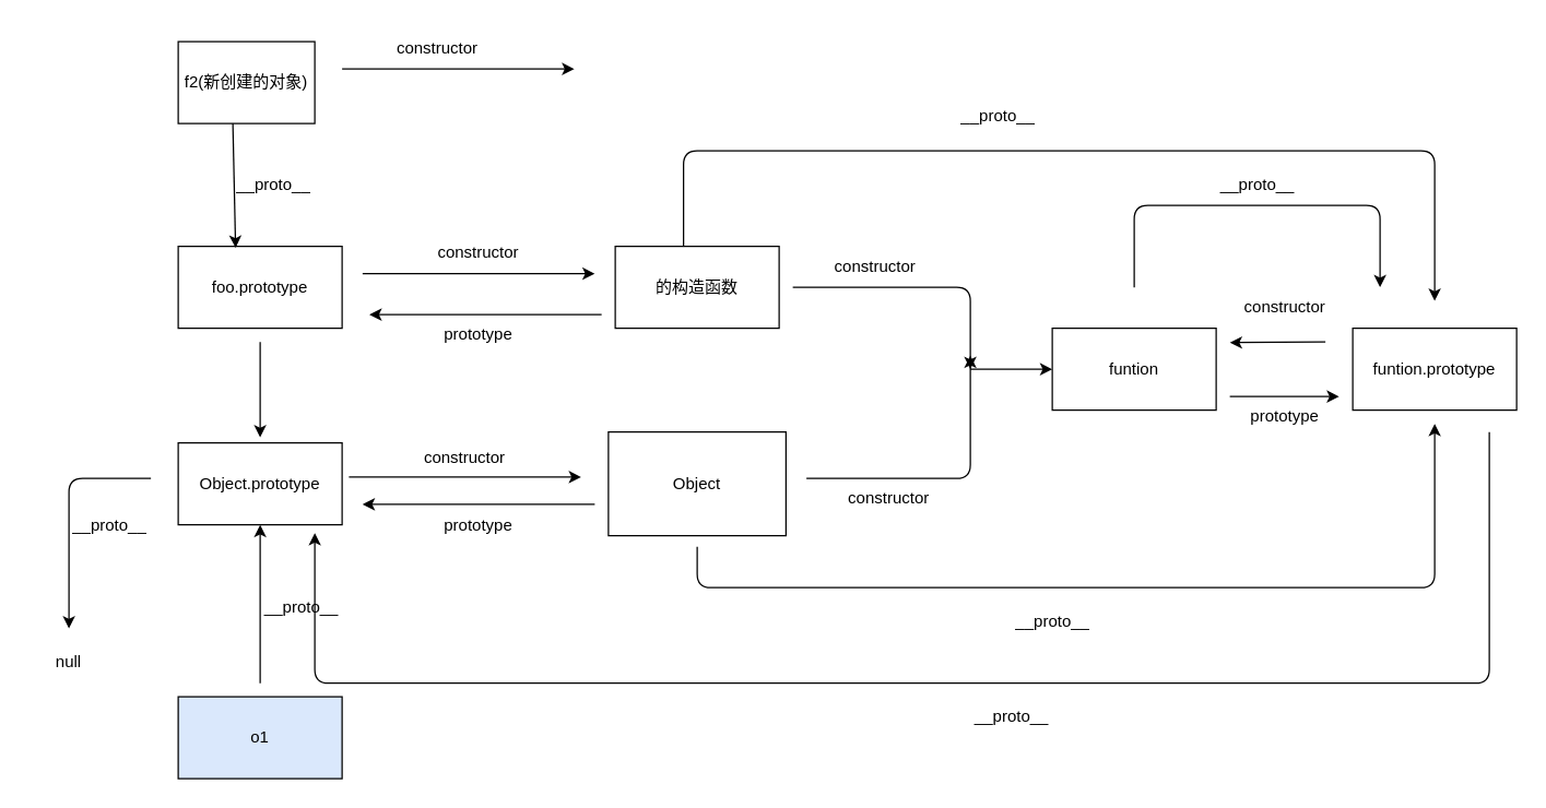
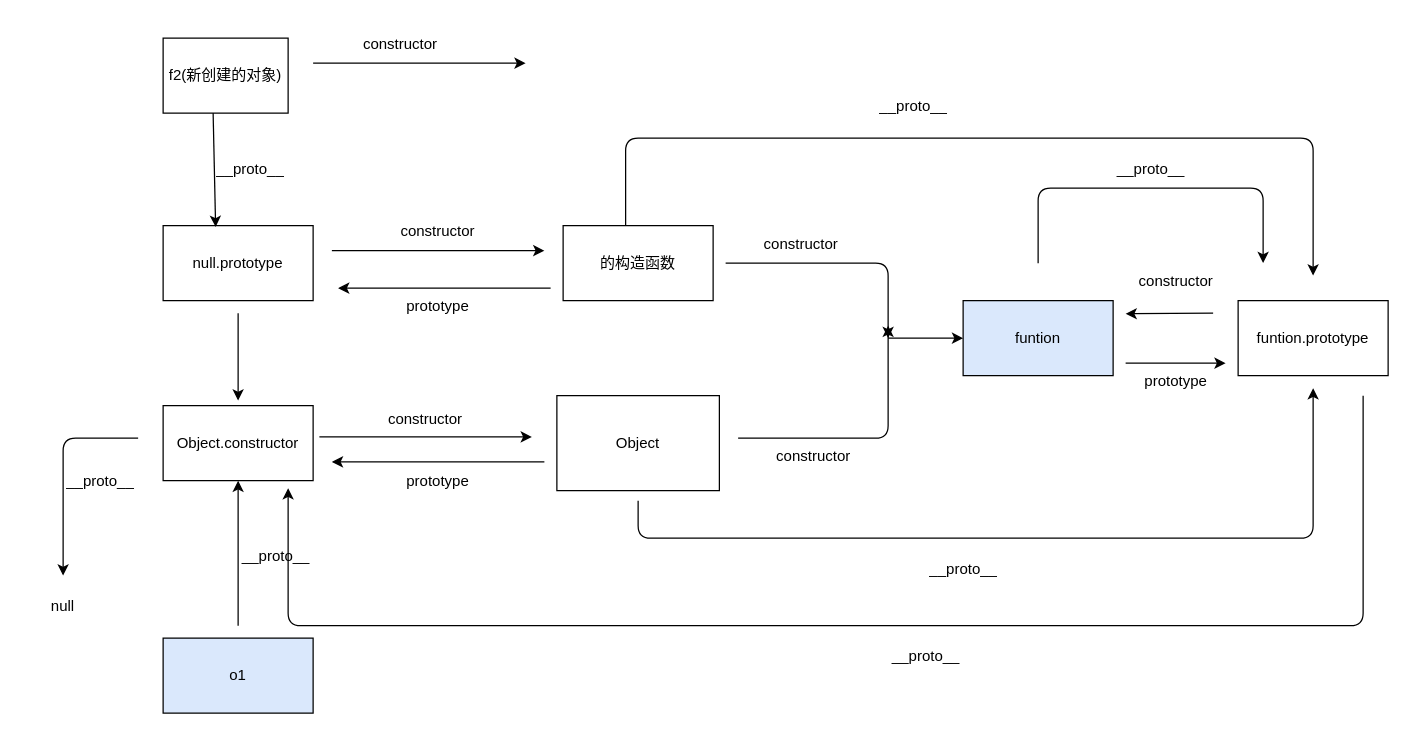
- <mxCell id="5" value="foo.prototype" style="rounded=0;whiteSpace=wrap;html=1;" vertex="1" parent="1"><mxGeometry x="130" y="180" width="120" height="60" as="geometry" /></mxCell>
+ <mxCell id="5" value="null.prototype" style="rounded=0;whiteSpace=wrap;html=1;" vertex="1" parent="1"><mxGeometry x="130" y="180" width="120" height="60" as="geometry" /></mxCell>
- <mxCell id="31" value="funtion" style="whiteSpace=wrap;html=1;" vertex="1" parent="1"><mxGeometry x="770" y="240" width="120" height="60" as="geometry" /></mxCell>
+ <mxCell id="31" value="funtion" style="whiteSpace=wrap;html=1;fillColor=#dae8fc;" vertex="1" parent="1"><mxGeometry x="770" y="240" width="120" height="60" as="geometry" /></mxCell>
- <mxCell id="14" value="Object.prototype" style="rounded=0;whiteSpace=wrap;html=1;" vertex="1" parent="1"><mxGeometry x="130" y="324" width="120" height="60" as="geometry" /></mxCell>
+ <mxCell id="14" value="Object.constructor" style="rounded=0;whiteSpace=wrap;html=1;" vertex="1" parent="1"><mxGeometry x="130" y="324" width="120" height="60" as="geometry" /></mxCell>
